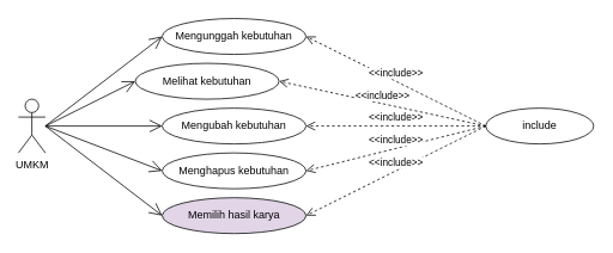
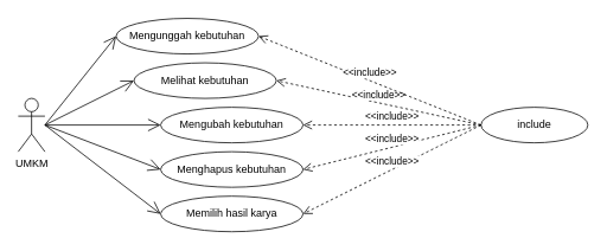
- <mxCell id="3" value="&lt;font style=&quot;font-size: 12px;&quot; face=&quot;Helvetica&quot;&gt;&lt;span id=&quot;docs-internal-guid-a7e393d6-7fff-50bb-64bc-a7c13db04e78&quot; style=&quot;color: rgb(0, 0, 0); background-color: transparent; font-weight: 400; font-style: normal; font-variant: normal; text-decoration: none; vertical-align: baseline; white-space: pre-wrap;&quot;&gt;Mengunggah kebutuhan&lt;/span&gt;&lt;/font&gt;" style="ellipse;whiteSpace=wrap;html=1;" vertex="1" parent="1"><mxGeometry x="180" y="20" width="160" height="40" as="geometry" /></mxCell>
+ <mxCell id="3" value="&lt;font style=&quot;font-size: 12px;&quot; face=&quot;Helvetica&quot;&gt;&lt;span id=&quot;docs-internal-guid-a7e393d6-7fff-50bb-64bc-a7c13db04e78&quot; style=&quot;color: rgb(0, 0, 0); background-color: transparent; font-weight: 400; font-style: normal; font-variant: normal; text-decoration: none; vertical-align: baseline; white-space: pre-wrap;&quot;&gt;Mengunggah kebutuhan&lt;/span&gt;&lt;/font&gt;" style="ellipse;whiteSpace=wrap;html=1;" vertex="1" parent="1"><mxGeometry x="130" y="20" width="160" height="40" as="geometry" /></mxCell>
- <mxCell id="7" value="Memilih hasil karya" style="ellipse;whiteSpace=wrap;html=1;fillColor=#e1d5e7;" vertex="1" parent="1"><mxGeometry x="180" y="220" width="160" height="40" as="geometry" /></mxCell>
+ <mxCell id="7" value="Memilih hasil karya" style="ellipse;whiteSpace=wrap;html=1;" vertex="1" parent="1"><mxGeometry x="180" y="220" width="160" height="40" as="geometry" /></mxCell>
